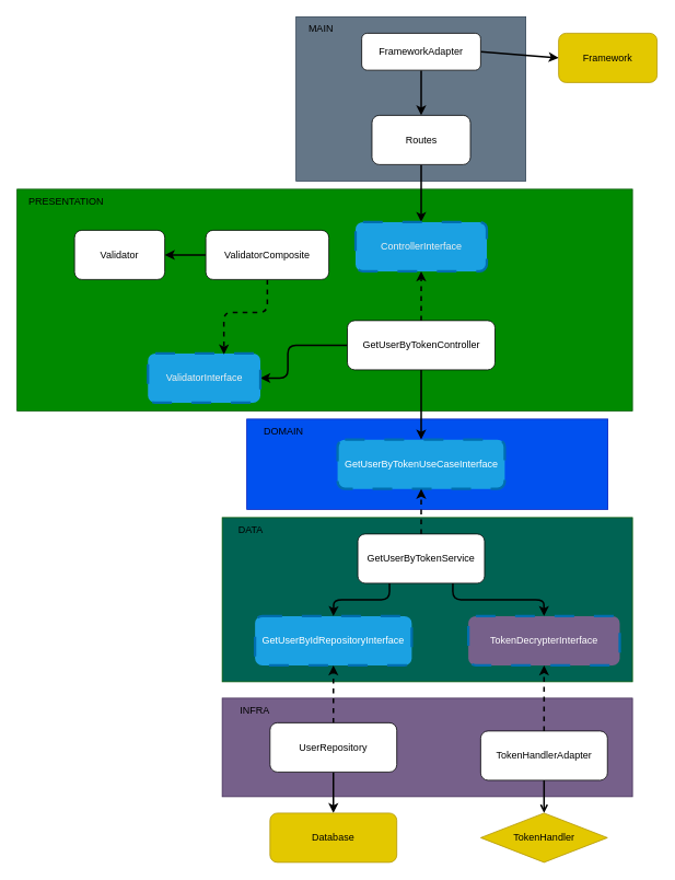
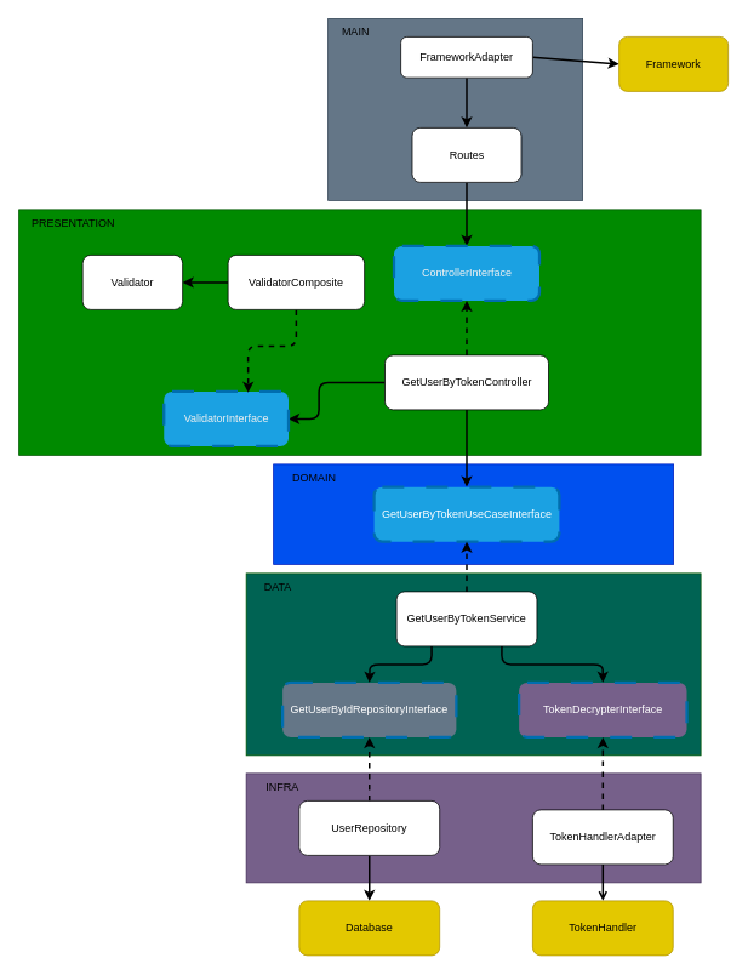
- <mxCell id="33" value="GetUserByIdRepositoryInterface" style="rounded=1;whiteSpace=wrap;html=1;dashed=1;dashPattern=8 8;strokeWidth=3;fillColor=#1ba1e2;fontColor=#ffffff;strokeColor=#006EAF;" parent="1" vertex="1"><mxGeometry x="310" y="750" width="191" height="60" as="geometry" /></mxCell>
+ <mxCell id="33" value="GetUserByIdRepositoryInterface" style="rounded=1;whiteSpace=wrap;html=1;dashed=1;dashPattern=8 8;strokeWidth=3;fillColor=#647687;fontColor=#ffffff;strokeColor=#006EAF;" parent="1" vertex="1"><mxGeometry x="310" y="750" width="191" height="60" as="geometry" /></mxCell>
- <mxCell id="37" value="TokenHandler" style="rhombus;whiteSpace=wrap;html=1;fillColor=#e3c800;fontColor=#000000;strokeColor=#B09500;" parent="1" vertex="1"><mxGeometry x="585" y="990" width="154.5" height="60" as="geometry" /></mxCell>
+ <mxCell id="37" value="TokenHandler" style="rounded=1;whiteSpace=wrap;html=1;fillColor=#e3c800;fontColor=#000000;strokeColor=#B09500;" parent="1" vertex="1"><mxGeometry x="585" y="990" width="154.5" height="60" as="geometry" /></mxCell>
